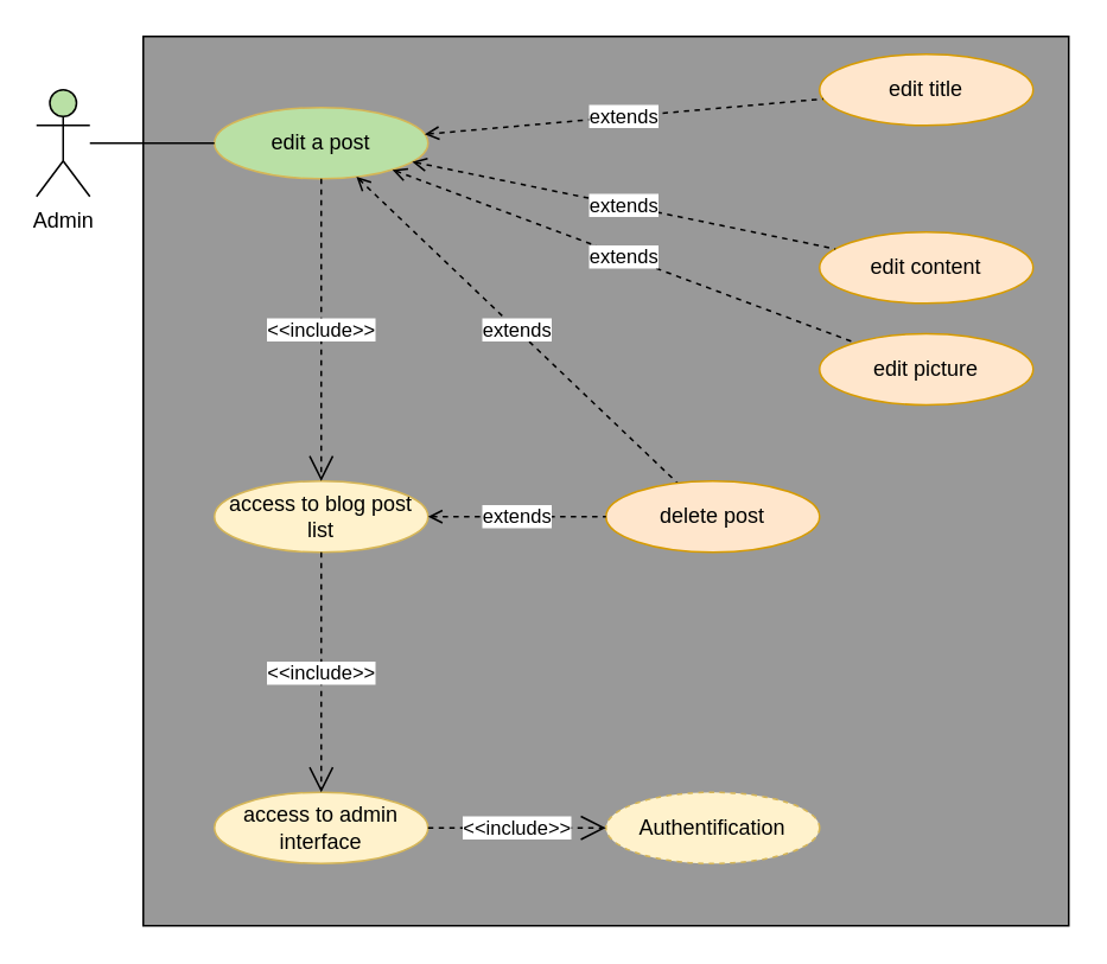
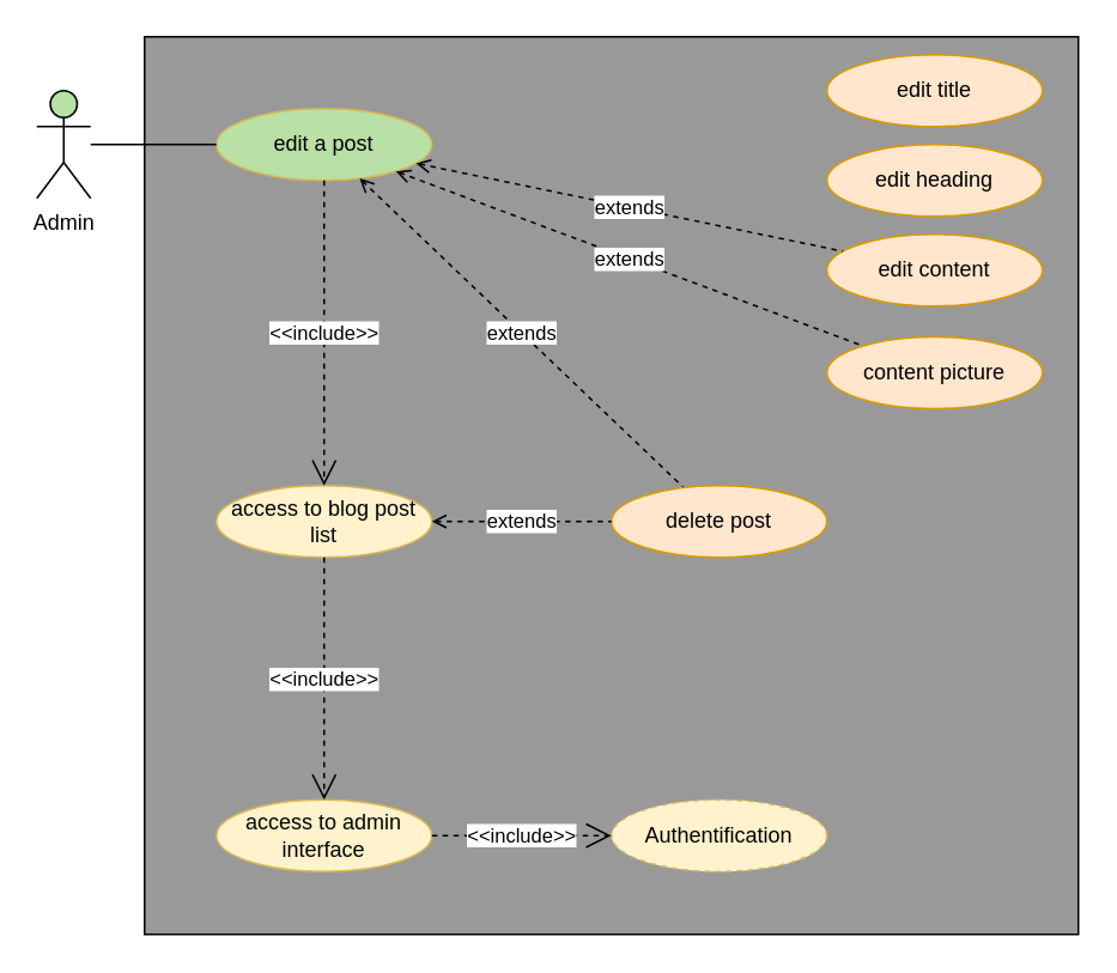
- <mxCell id="11" value="extends" style="endArrow=none;endSize=12;dashed=1;html=1;startArrow=open;startFill=0;endFill=0;" parent="1" source="4" target="10" edge="1"><mxGeometry width="160" relative="1" as="geometry"><mxPoint x="250" y="100" as="sourcePoint" /><mxPoint x="180" y="90" as="targetPoint" /></mxGeometry></mxCell>
+ <mxCell id="14" value="edit heading" style="ellipse;whiteSpace=wrap;html=1;fillColor=#ffe6cc;strokeColor=#d79b00;" parent="1" vertex="1"><mxGeometry x="460" y="80" width="120" height="40" as="geometry" /></mxCell>
- <mxCell id="16" value="edit picture" style="ellipse;whiteSpace=wrap;html=1;fillColor=#ffe6cc;strokeColor=#d79b00;" parent="1" vertex="1"><mxGeometry x="460" y="187.15" width="120" height="40" as="geometry" /></mxCell>
+ <mxCell id="16" value="content picture" style="ellipse;whiteSpace=wrap;html=1;fillColor=#ffe6cc;strokeColor=#d79b00;" parent="1" vertex="1"><mxGeometry x="460" y="187.15" width="120" height="40" as="geometry" /></mxCell>
